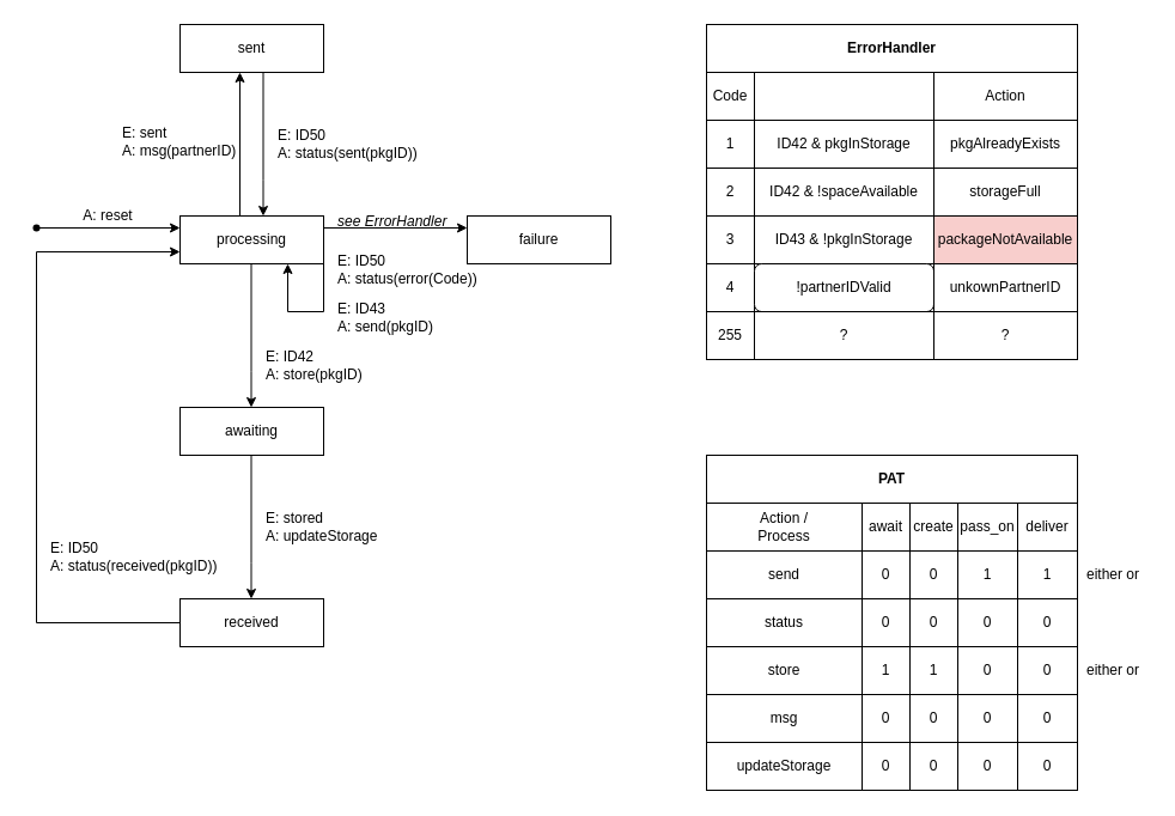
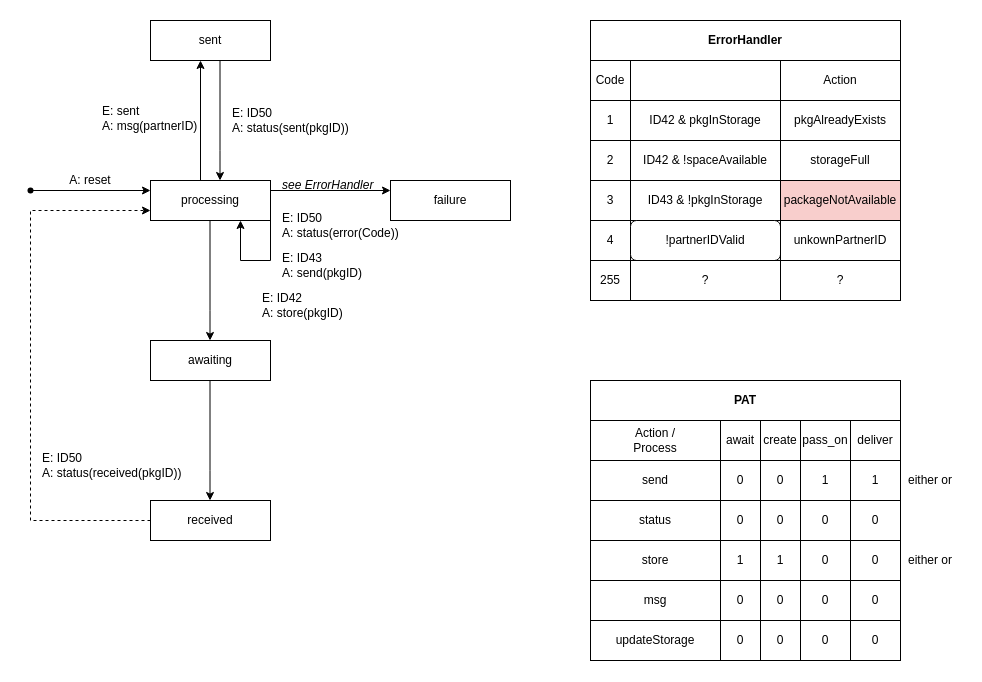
- <mxCell id="45" value="E: ID42&lt;br&gt;A: store(pkgID)" style="text;strokeColor=none;align=left;fillColor=none;html=1;verticalAlign=middle;whiteSpace=wrap;rounded=0;" parent="1" vertex="1"><mxGeometry x="220" y="290" width="120" height="30" as="geometry" /></mxCell>
+ <mxCell id="45" value="E: ID42&lt;br&gt;A: store(pkgID)" style="text;strokeColor=none;align=left;fillColor=none;html=1;verticalAlign=middle;whiteSpace=wrap;rounded=0;" parent="1" vertex="1"><mxGeometry x="260" y="290" width="120" height="30" as="geometry" /></mxCell>
- <mxCell id="7" style="edgeStyle=orthogonalEdgeStyle;rounded=0;orthogonalLoop=1;jettySize=auto;html=1;exitX=0;exitY=0.5;exitDx=0;exitDy=0;entryX=0;entryY=0.75;entryDx=0;entryDy=0;" parent="1" source="8" target="5" edge="1"><mxGeometry relative="1" as="geometry"><Array as="points"><mxPoint x="30" y="520" /><mxPoint x="30" y="210" /></Array></mxGeometry></mxCell>
+ <mxCell id="7" style="edgeStyle=orthogonalEdgeStyle;rounded=0;orthogonalLoop=1;jettySize=auto;html=1;exitX=0;exitY=0.5;exitDx=0;exitDy=0;entryX=0;entryY=0.75;entryDx=0;entryDy=0;dashed=1;" parent="1" source="8" target="5" edge="1"><mxGeometry relative="1" as="geometry"><Array as="points"><mxPoint x="30" y="520" /><mxPoint x="30" y="210" /></Array></mxGeometry></mxCell>
- <mxCell id="47" value="E: stored&lt;br&gt;A: updateStorage" style="text;strokeColor=none;align=left;fillColor=none;html=1;verticalAlign=middle;whiteSpace=wrap;rounded=0;" parent="1" vertex="1"><mxGeometry x="220" y="425" width="120" height="30" as="geometry" /></mxCell>
